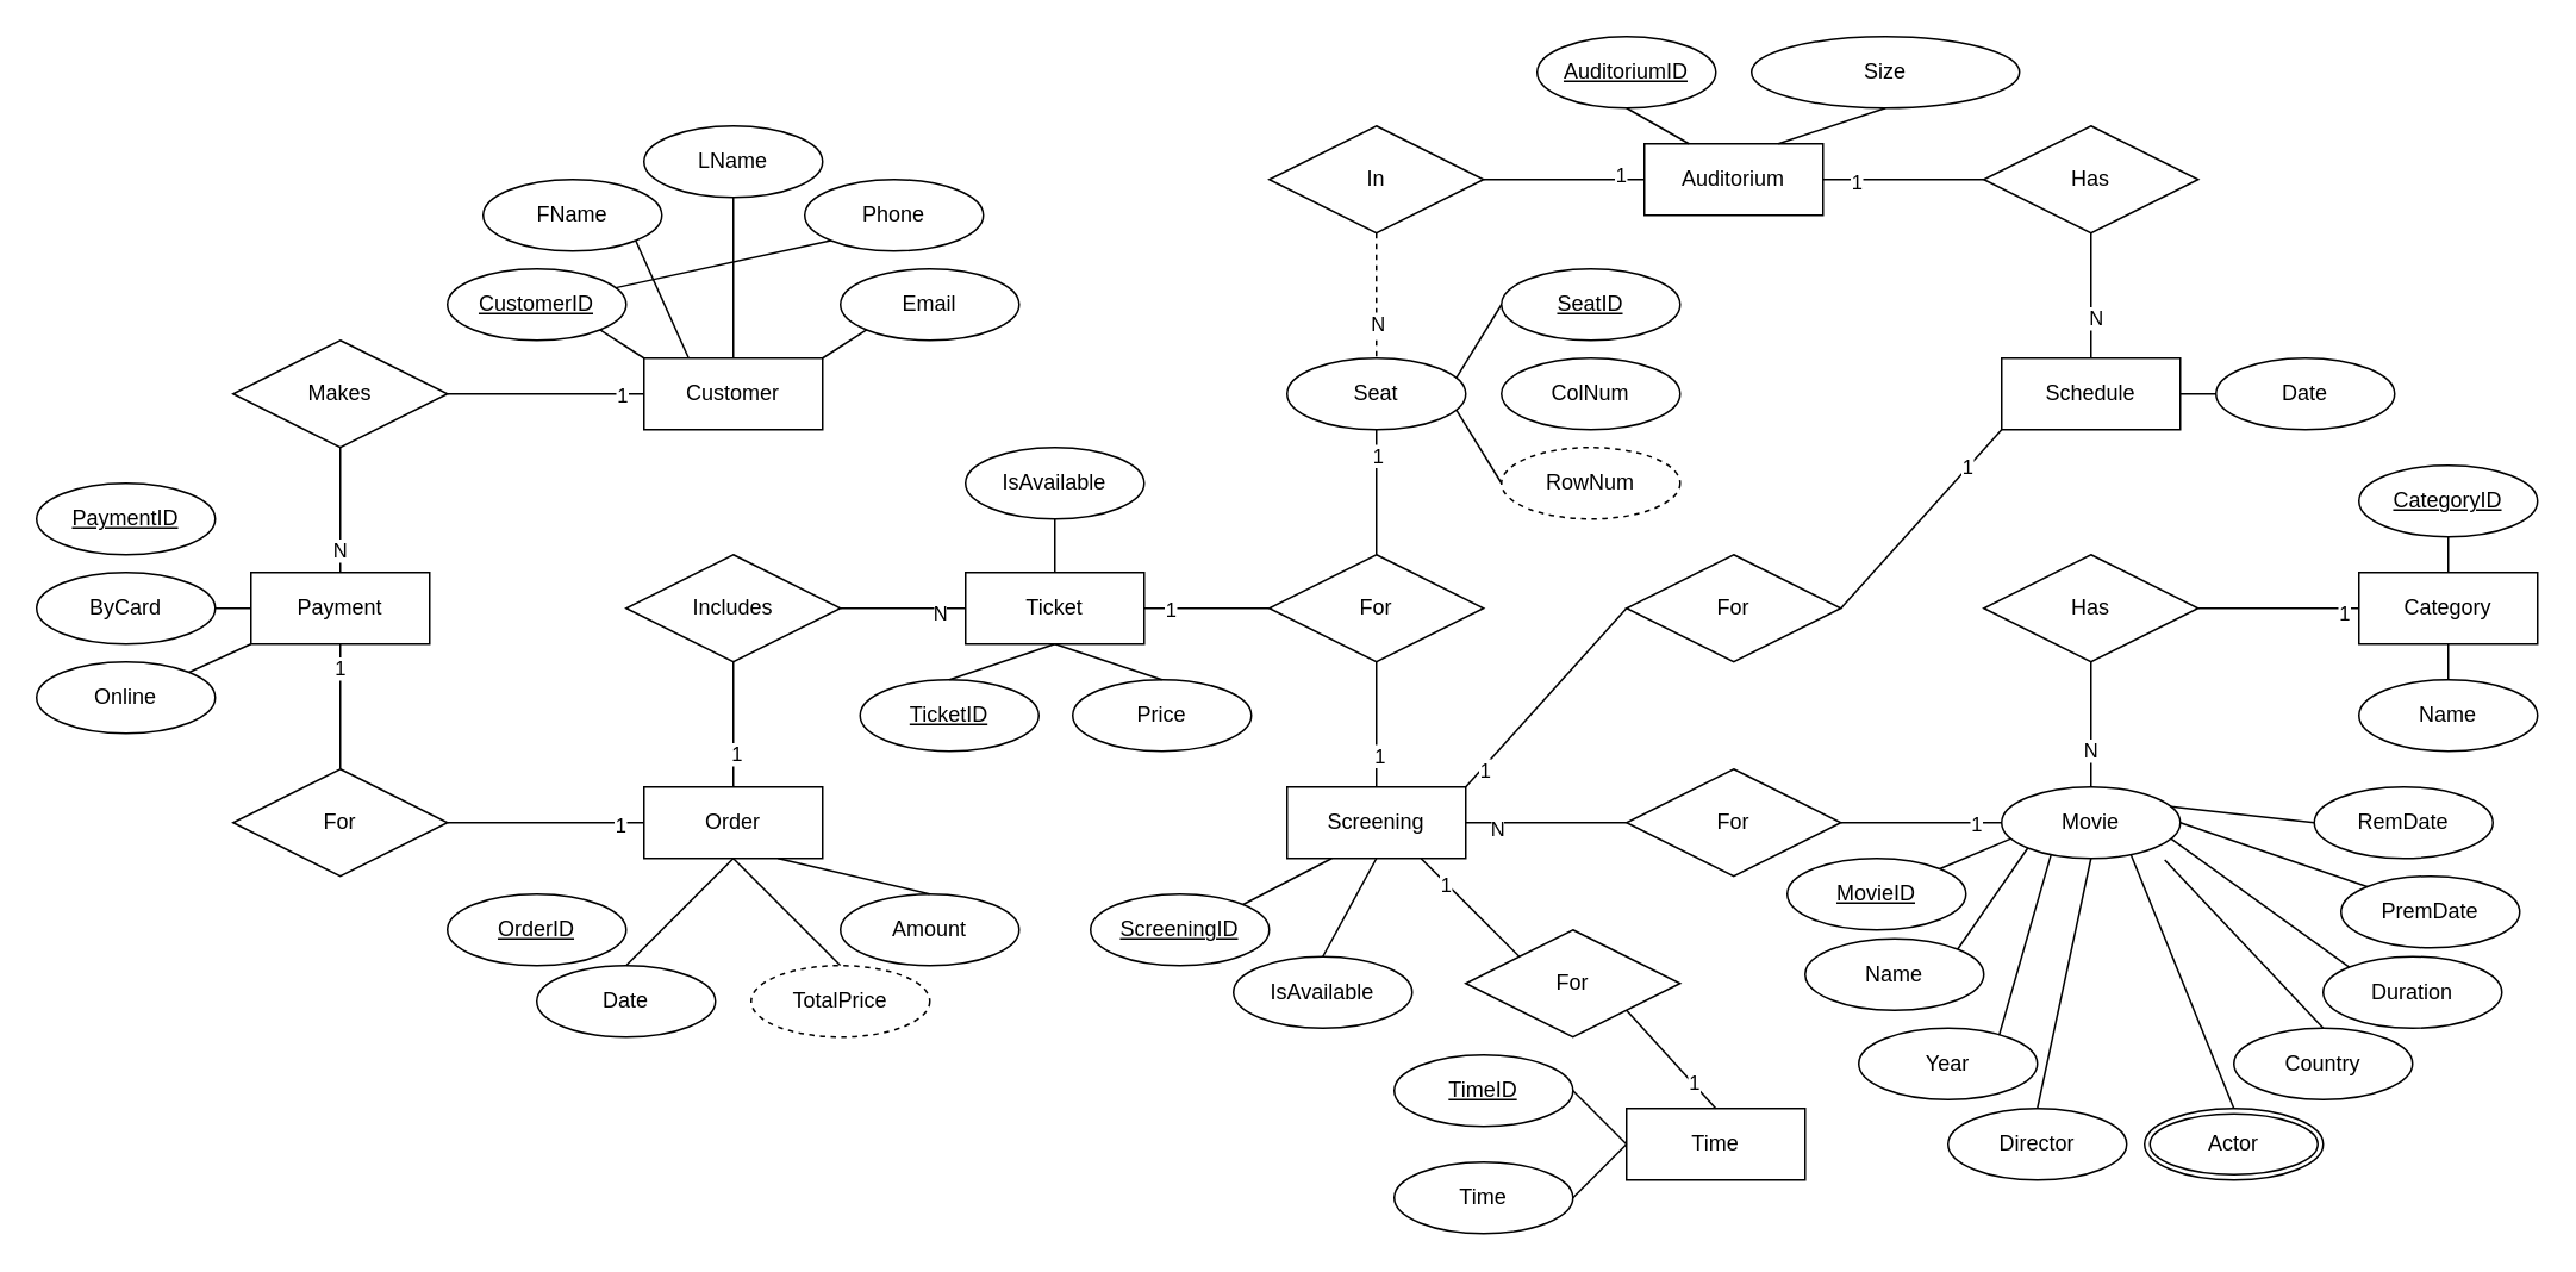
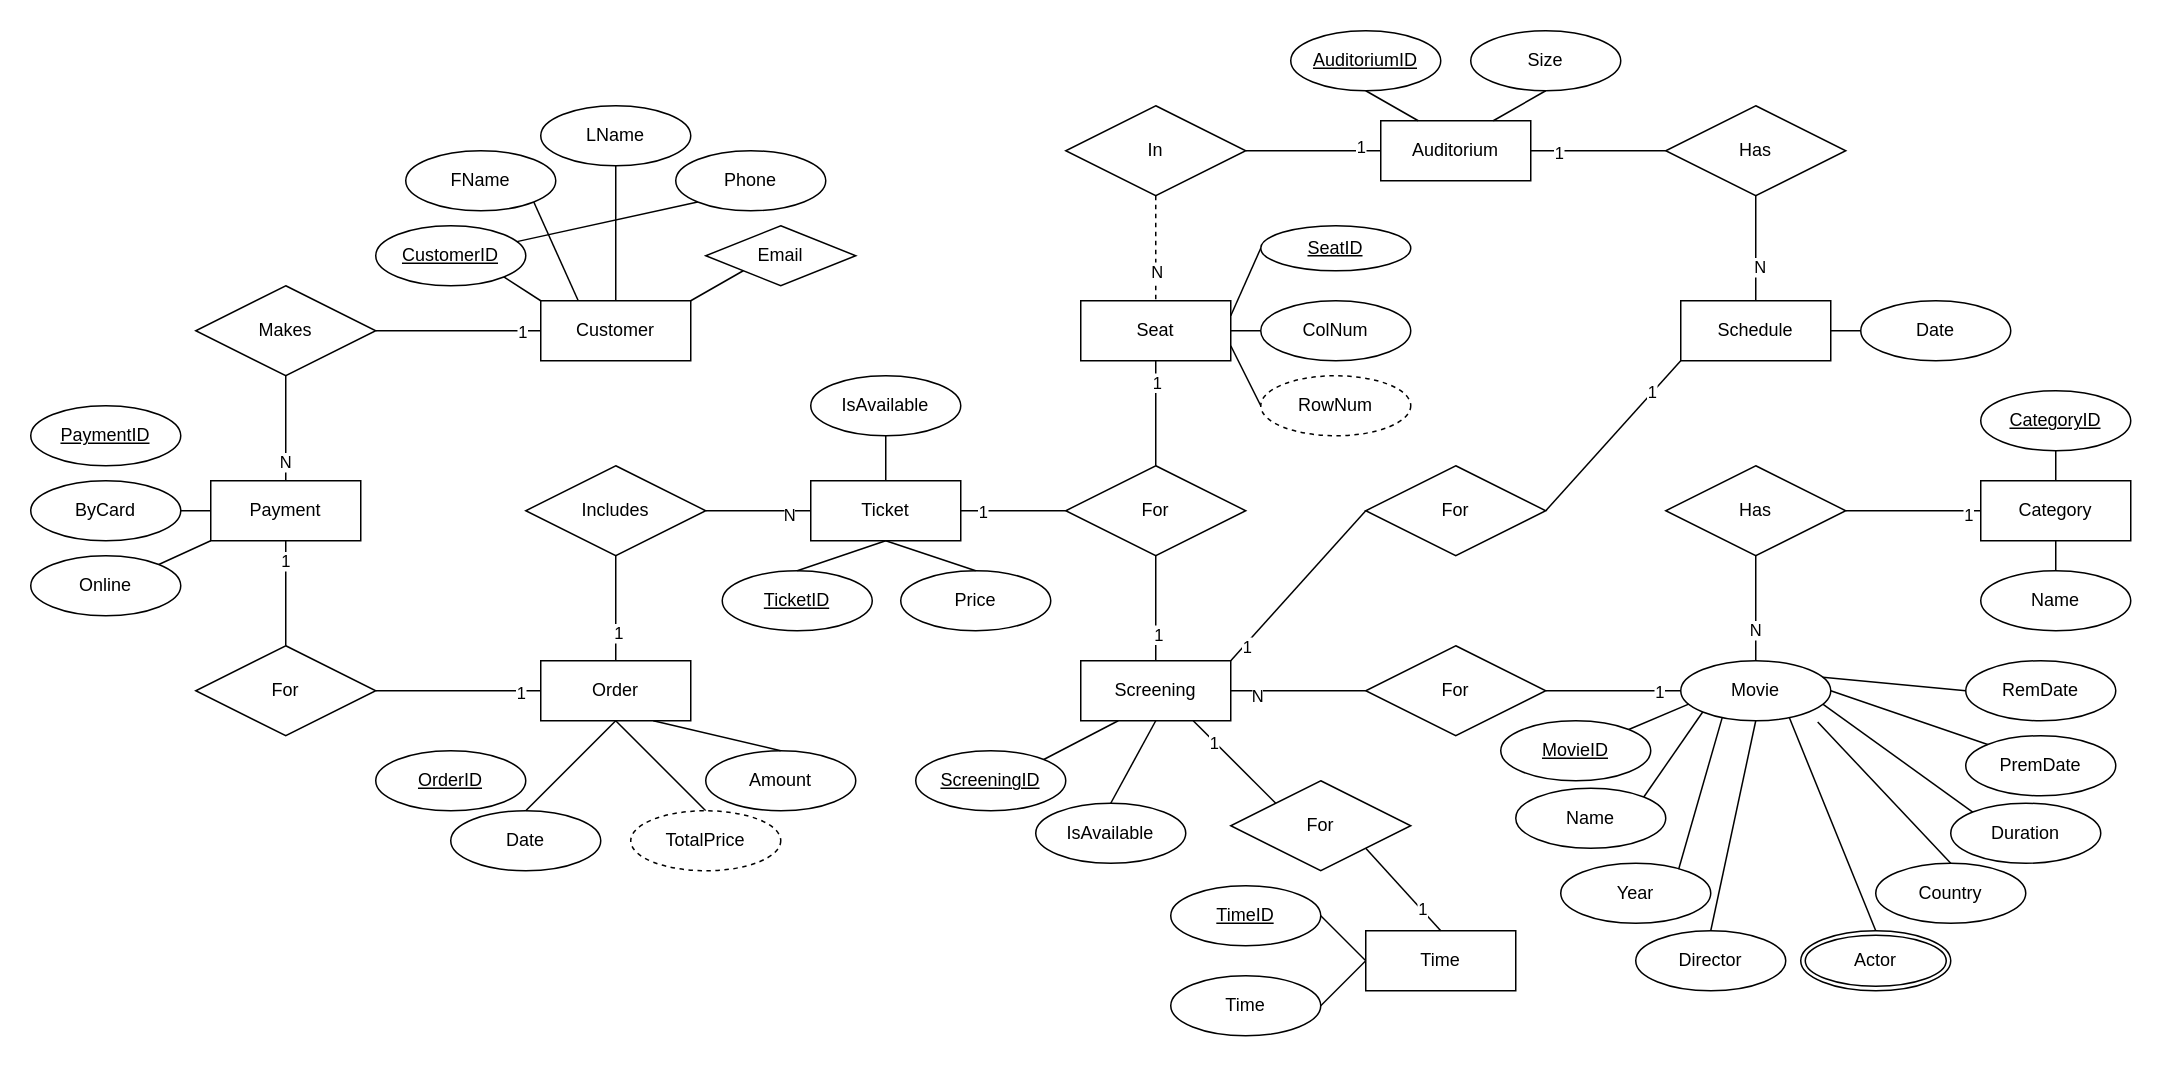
- <mxCell id="79" value="Size" style="ellipse;whiteSpace=wrap;html=1;align=center;" parent="1" vertex="1"><mxGeometry x="980" y="20" width="150" height="40" as="geometry" /></mxCell>
+ <mxCell id="79" value="Size" style="ellipse;whiteSpace=wrap;html=1;align=center;" parent="1" vertex="1"><mxGeometry x="980" y="20" width="100" height="40" as="geometry" /></mxCell>
- <mxCell id="45" value="Email" style="ellipse;whiteSpace=wrap;html=1;align=center;" parent="1" vertex="1"><mxGeometry x="470" y="150" width="100" height="40" as="geometry" /></mxCell>
+ <mxCell id="45" value="Email" style="rhombus;whiteSpace=wrap;html=1;align=center;" parent="1" vertex="1"><mxGeometry x="470" y="150" width="100" height="40" as="geometry" /></mxCell>
- <mxCell id="80" value="SeatID" style="ellipse;whiteSpace=wrap;html=1;align=center;fontStyle=4;" parent="1" vertex="1"><mxGeometry x="840" y="150" width="100" height="40" as="geometry" /></mxCell>
+ <mxCell id="80" value="SeatID" style="ellipse;whiteSpace=wrap;html=1;align=center;fontStyle=4;" parent="1" vertex="1"><mxGeometry x="840" y="150" width="100" height="30" as="geometry" /></mxCell>
- <mxCell id="4" value="Seat" style="ellipse;whiteSpace=wrap;html=1;align=center;" parent="1" vertex="1"><mxGeometry x="720" y="200" width="100" height="40" as="geometry" /></mxCell>
+ <mxCell id="4" value="Seat" style="whiteSpace=wrap;html=1;align=center;" parent="1" vertex="1"><mxGeometry x="720" y="200" width="100" height="40" as="geometry" /></mxCell>
+ <mxCell id="102" value="" style="endArrow=none;html=1;rounded=0;exitX=1;exitY=0.5;exitDx=0;exitDy=0;entryX=0;entryY=0.5;entryDx=0;entryDy=0;" parent="1" source="4" target="76" edge="1"><mxGeometry relative="1" as="geometry"><mxPoint x="1210" y="120" as="sourcePoint" /><mxPoint x="880" y="210" as="targetPoint" /></mxGeometry></mxCell>
- <mxCell id="75" value="RemDate" style="ellipse;whiteSpace=wrap;html=1;align=center;" parent="1" vertex="1"><mxGeometry x="1295" y="440" width="100" height="40" as="geometry" /></mxCell>
+ <mxCell id="75" value="RemDate" style="ellipse;whiteSpace=wrap;html=1;align=center;" parent="1" vertex="1"><mxGeometry x="1310" y="440" width="100" height="40" as="geometry" /></mxCell>
